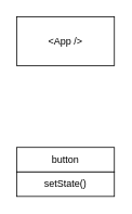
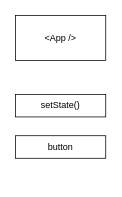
- <mxCell id="4" value="setState()" style="rounded=0;whiteSpace=wrap;html=1;" vertex="1" parent="1"><mxGeometry x="20" y="210" width="120" height="30" as="geometry" /></mxCell>
+ <mxCell id="4" value="setState()" style="rounded=0;whiteSpace=wrap;html=1;" vertex="1" parent="1"><mxGeometry x="20" y="125" width="120" height="30" as="geometry" /></mxCell>
